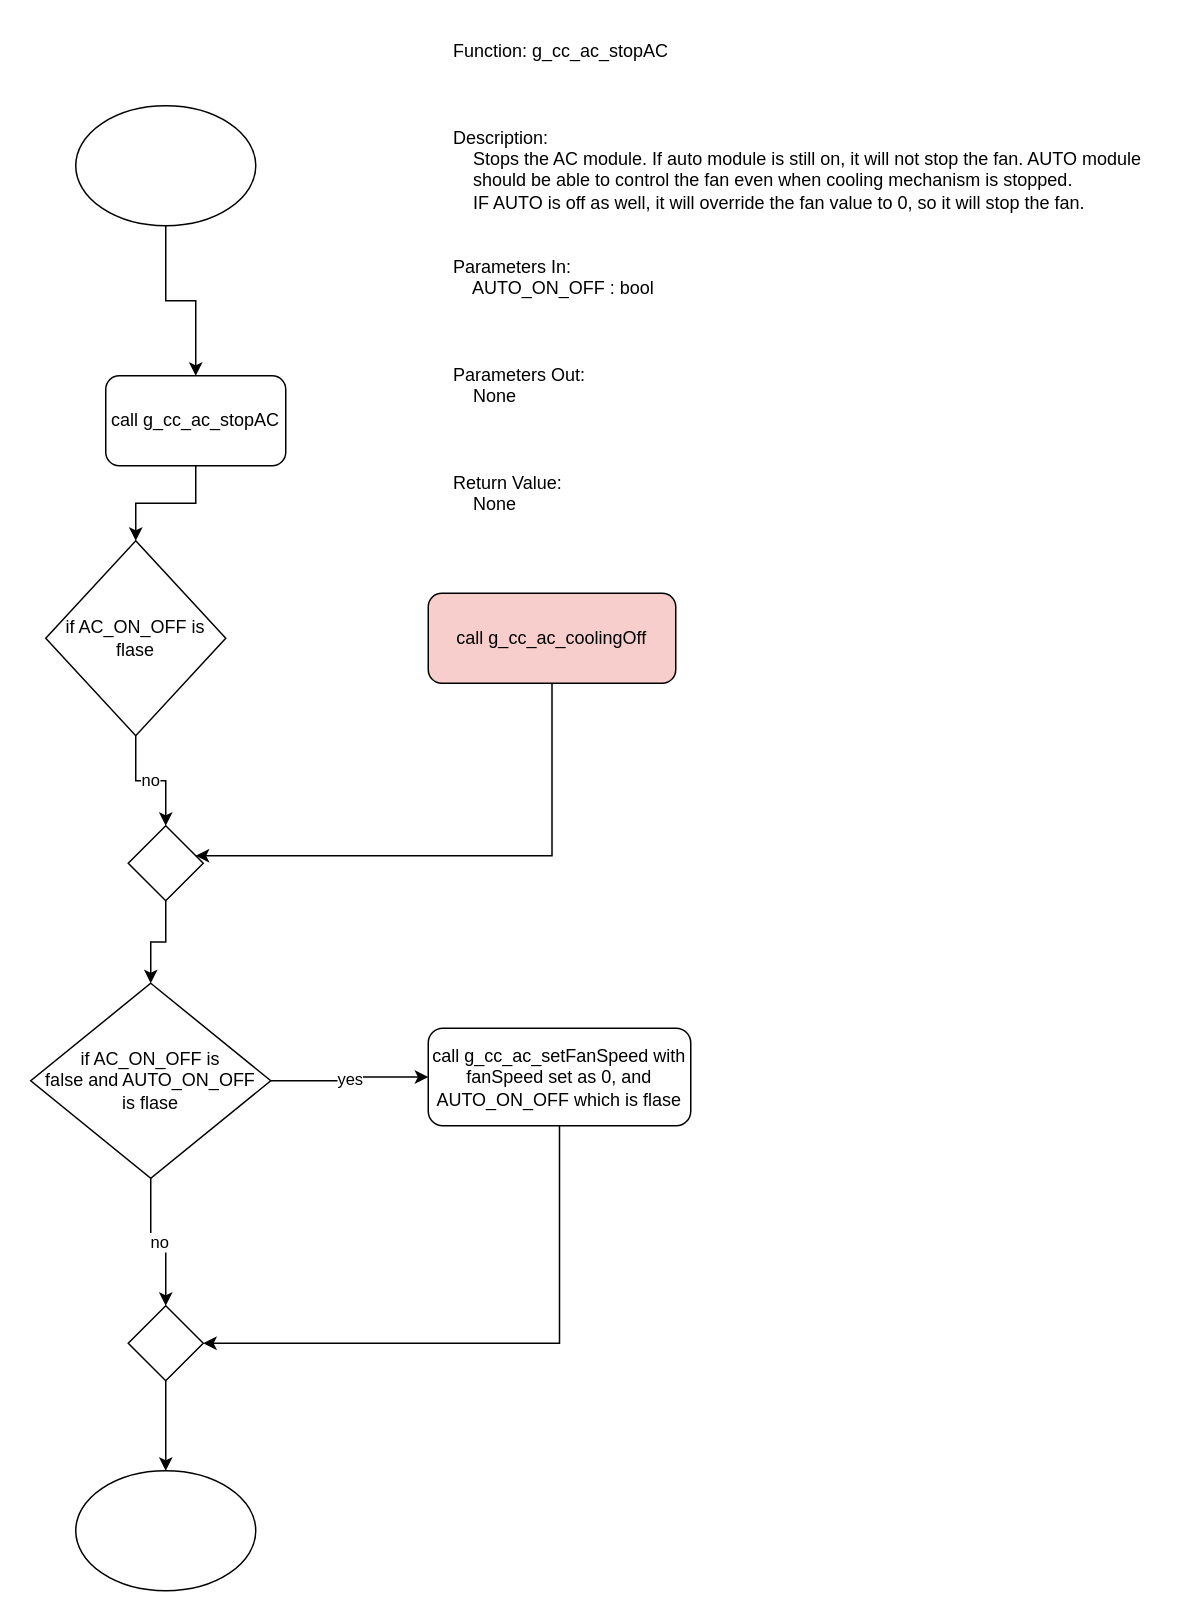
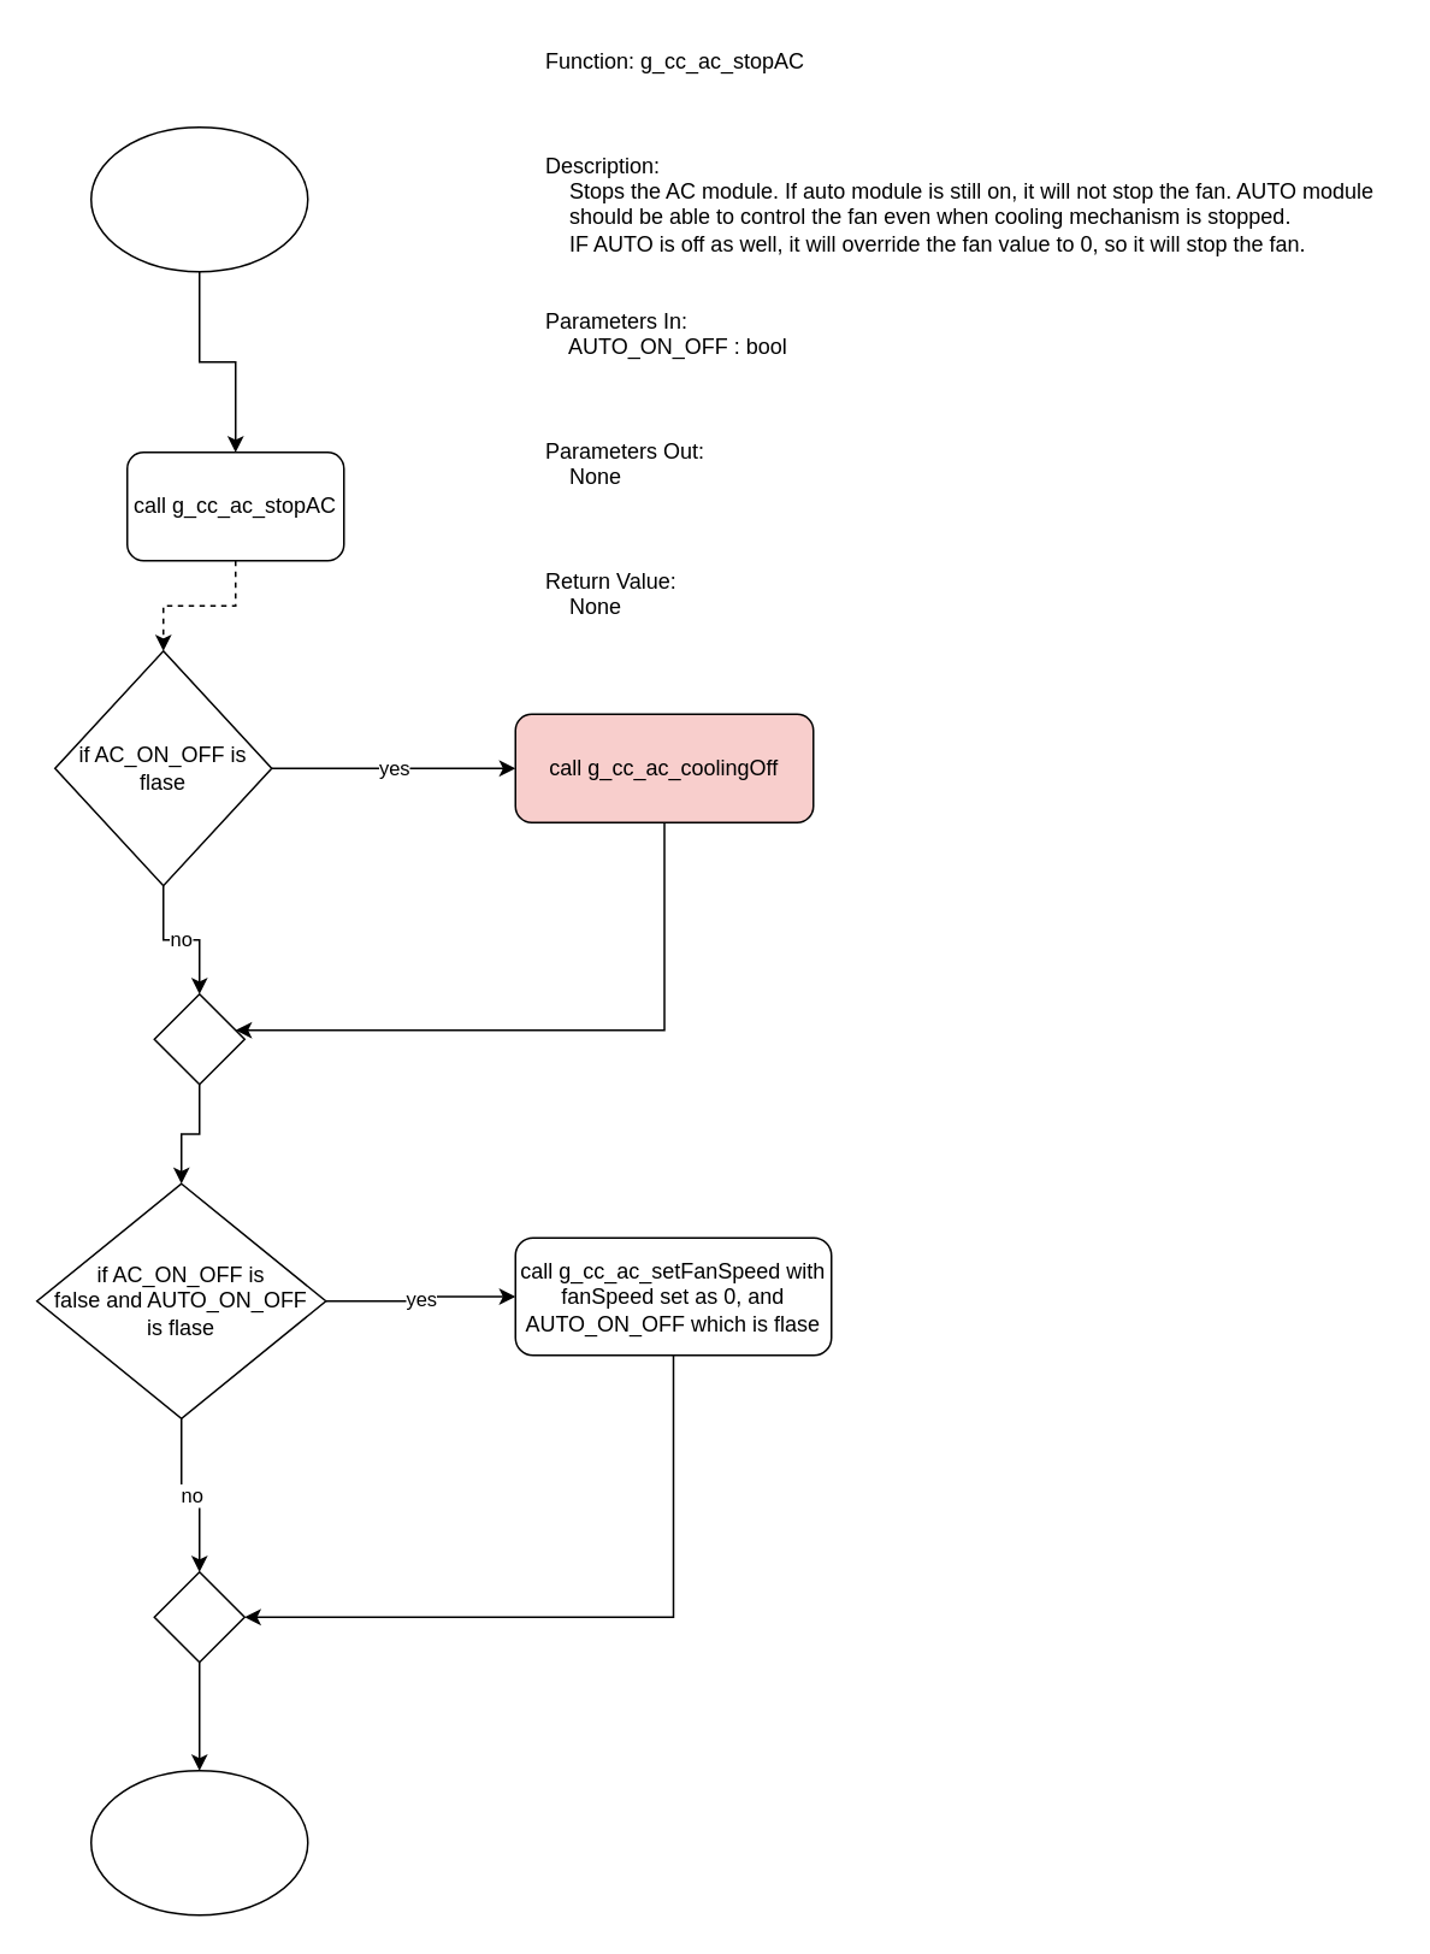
- <mxCell id="5" style="edgeStyle=orthogonalEdgeStyle;rounded=0;orthogonalLoop=1;jettySize=auto;html=1;" edge="1" parent="1" source="6" target="9"><mxGeometry relative="1" as="geometry"><mxPoint x="110" y="370" as="targetPoint" /></mxGeometry></mxCell>
+ <mxCell id="5" style="edgeStyle=orthogonalEdgeStyle;rounded=0;orthogonalLoop=1;jettySize=auto;html=1;dashed=1;" edge="1" parent="1" source="6" target="9"><mxGeometry relative="1" as="geometry"><mxPoint x="110" y="370" as="targetPoint" /></mxGeometry></mxCell>
+ <mxCell id="7" value="yes" style="edgeStyle=orthogonalEdgeStyle;rounded=0;orthogonalLoop=1;jettySize=auto;html=1;" edge="1" parent="1" source="9" target="11"><mxGeometry relative="1" as="geometry"><mxPoint x="280" y="425" as="targetPoint" /></mxGeometry></mxCell>
